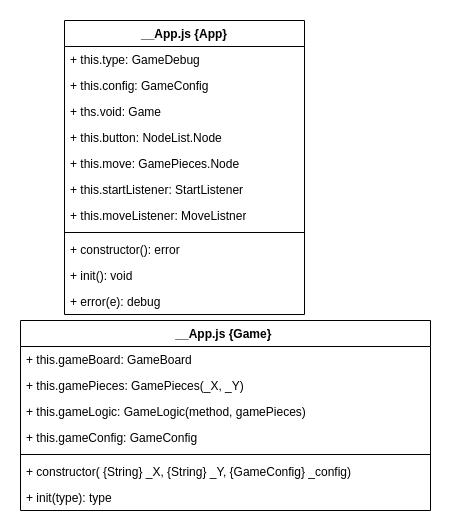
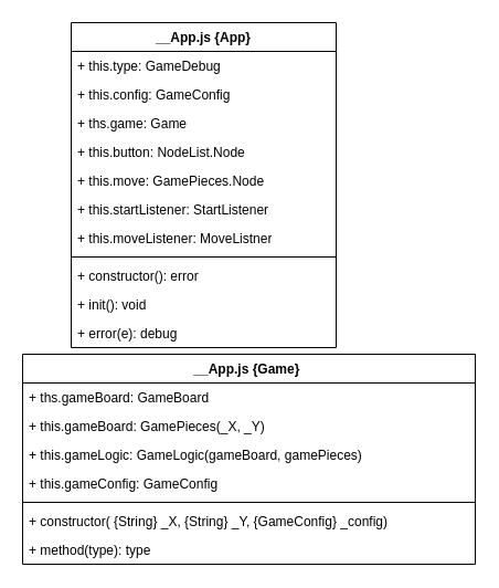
- <mxCell id="5" value="+ ths.void: Game" style="text;strokeColor=none;fillColor=none;align=left;verticalAlign=top;spacingLeft=4;spacingRight=4;overflow=hidden;rotatable=0;points=[[0,0.5],[1,0.5]];portConstraint=eastwest;whiteSpace=wrap;html=1;" vertex="1" parent="2"><mxGeometry y="78" width="240" height="26" as="geometry" /></mxCell>
+ <mxCell id="5" value="+ ths.game: Game" style="text;strokeColor=none;fillColor=none;align=left;verticalAlign=top;spacingLeft=4;spacingRight=4;overflow=hidden;rotatable=0;points=[[0,0.5],[1,0.5]];portConstraint=eastwest;whiteSpace=wrap;html=1;" vertex="1" parent="2"><mxGeometry y="78" width="240" height="26" as="geometry" /></mxCell>
- <mxCell id="15" value="+ this.gameBoard: GameBoard" style="text;strokeColor=none;fillColor=none;align=left;verticalAlign=top;spacingLeft=4;spacingRight=4;overflow=hidden;rotatable=0;points=[[0,0.5],[1,0.5]];portConstraint=eastwest;whiteSpace=wrap;html=1;" vertex="1" parent="14"><mxGeometry y="26" width="410" height="26" as="geometry" /></mxCell>
+ <mxCell id="15" value="+ ths.gameBoard: GameBoard" style="text;strokeColor=none;fillColor=none;align=left;verticalAlign=top;spacingLeft=4;spacingRight=4;overflow=hidden;rotatable=0;points=[[0,0.5],[1,0.5]];portConstraint=eastwest;whiteSpace=wrap;html=1;" vertex="1" parent="14"><mxGeometry y="26" width="410" height="26" as="geometry" /></mxCell>
- <mxCell id="16" value="+ this.gamePieces: GamePieces(_X, _Y)" style="text;strokeColor=none;fillColor=none;align=left;verticalAlign=top;spacingLeft=4;spacingRight=4;overflow=hidden;rotatable=0;points=[[0,0.5],[1,0.5]];portConstraint=eastwest;whiteSpace=wrap;html=1;" vertex="1" parent="14"><mxGeometry y="52" width="410" height="26" as="geometry" /></mxCell>
+ <mxCell id="16" value="+ this.gameBoard: GamePieces(_X, _Y)" style="text;strokeColor=none;fillColor=none;align=left;verticalAlign=top;spacingLeft=4;spacingRight=4;overflow=hidden;rotatable=0;points=[[0,0.5],[1,0.5]];portConstraint=eastwest;whiteSpace=wrap;html=1;" vertex="1" parent="14"><mxGeometry y="52" width="410" height="26" as="geometry" /></mxCell>
- <mxCell id="17" value="+ this.gameLogic: GameLogic(method, gamePieces)" style="text;strokeColor=none;fillColor=none;align=left;verticalAlign=top;spacingLeft=4;spacingRight=4;overflow=hidden;rotatable=0;points=[[0,0.5],[1,0.5]];portConstraint=eastwest;whiteSpace=wrap;html=1;" vertex="1" parent="14"><mxGeometry y="78" width="410" height="26" as="geometry" /></mxCell>
+ <mxCell id="17" value="+ this.gameLogic: GameLogic(gameBoard, gamePieces)" style="text;strokeColor=none;fillColor=none;align=left;verticalAlign=top;spacingLeft=4;spacingRight=4;overflow=hidden;rotatable=0;points=[[0,0.5],[1,0.5]];portConstraint=eastwest;whiteSpace=wrap;html=1;" vertex="1" parent="14"><mxGeometry y="78" width="410" height="26" as="geometry" /></mxCell>
- <mxCell id="21" value="+ init(type): type" style="text;strokeColor=none;fillColor=none;align=left;verticalAlign=top;spacingLeft=4;spacingRight=4;overflow=hidden;rotatable=0;points=[[0,0.5],[1,0.5]];portConstraint=eastwest;whiteSpace=wrap;html=1;" vertex="1" parent="14"><mxGeometry y="164" width="410" height="26" as="geometry" /></mxCell>
+ <mxCell id="21" value="+ method(type): type" style="text;strokeColor=none;fillColor=none;align=left;verticalAlign=top;spacingLeft=4;spacingRight=4;overflow=hidden;rotatable=0;points=[[0,0.5],[1,0.5]];portConstraint=eastwest;whiteSpace=wrap;html=1;" vertex="1" parent="14"><mxGeometry y="164" width="410" height="26" as="geometry" /></mxCell>
